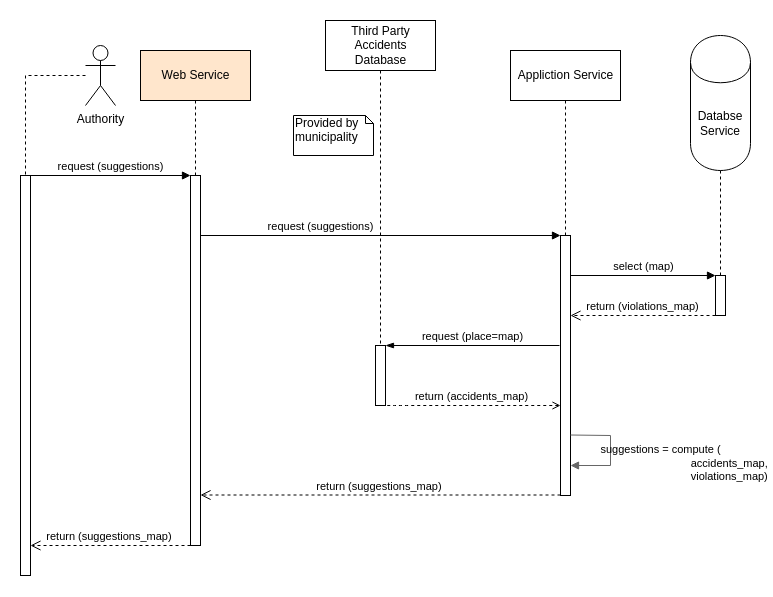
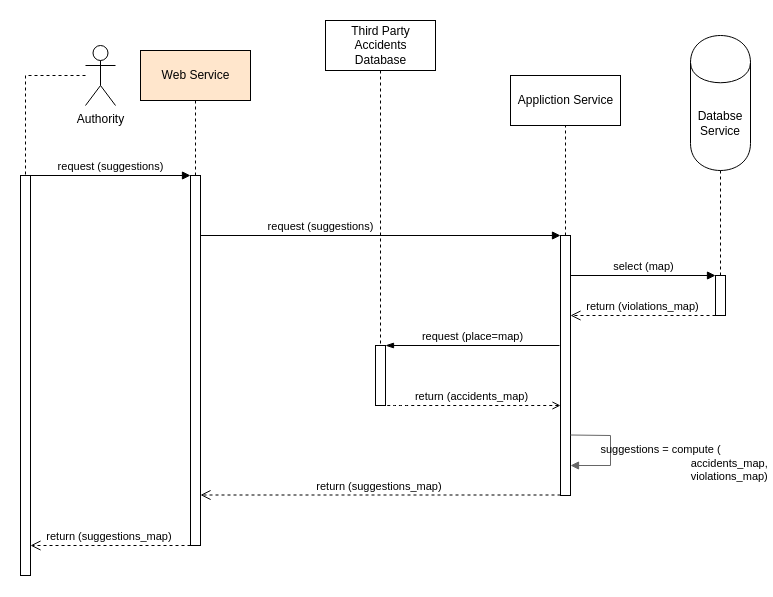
- <mxCell id="6" value="Appliction Service" style="html=1;" vertex="1" parent="1"><mxGeometry x="510" y="50" width="110" height="50" as="geometry" /></mxCell>
+ <mxCell id="6" value="Appliction Service" style="html=1;" vertex="1" parent="1"><mxGeometry x="510" y="75" width="110" height="50" as="geometry" /></mxCell>
- <mxCell id="26" value="Provided by municipality" style="shape=note;whiteSpace=wrap;html=1;size=8;verticalAlign=top;align=left;spacingTop=-6;" vertex="1" parent="1"><mxGeometry x="293" y="115" width="80" height="40" as="geometry" /></mxCell>
